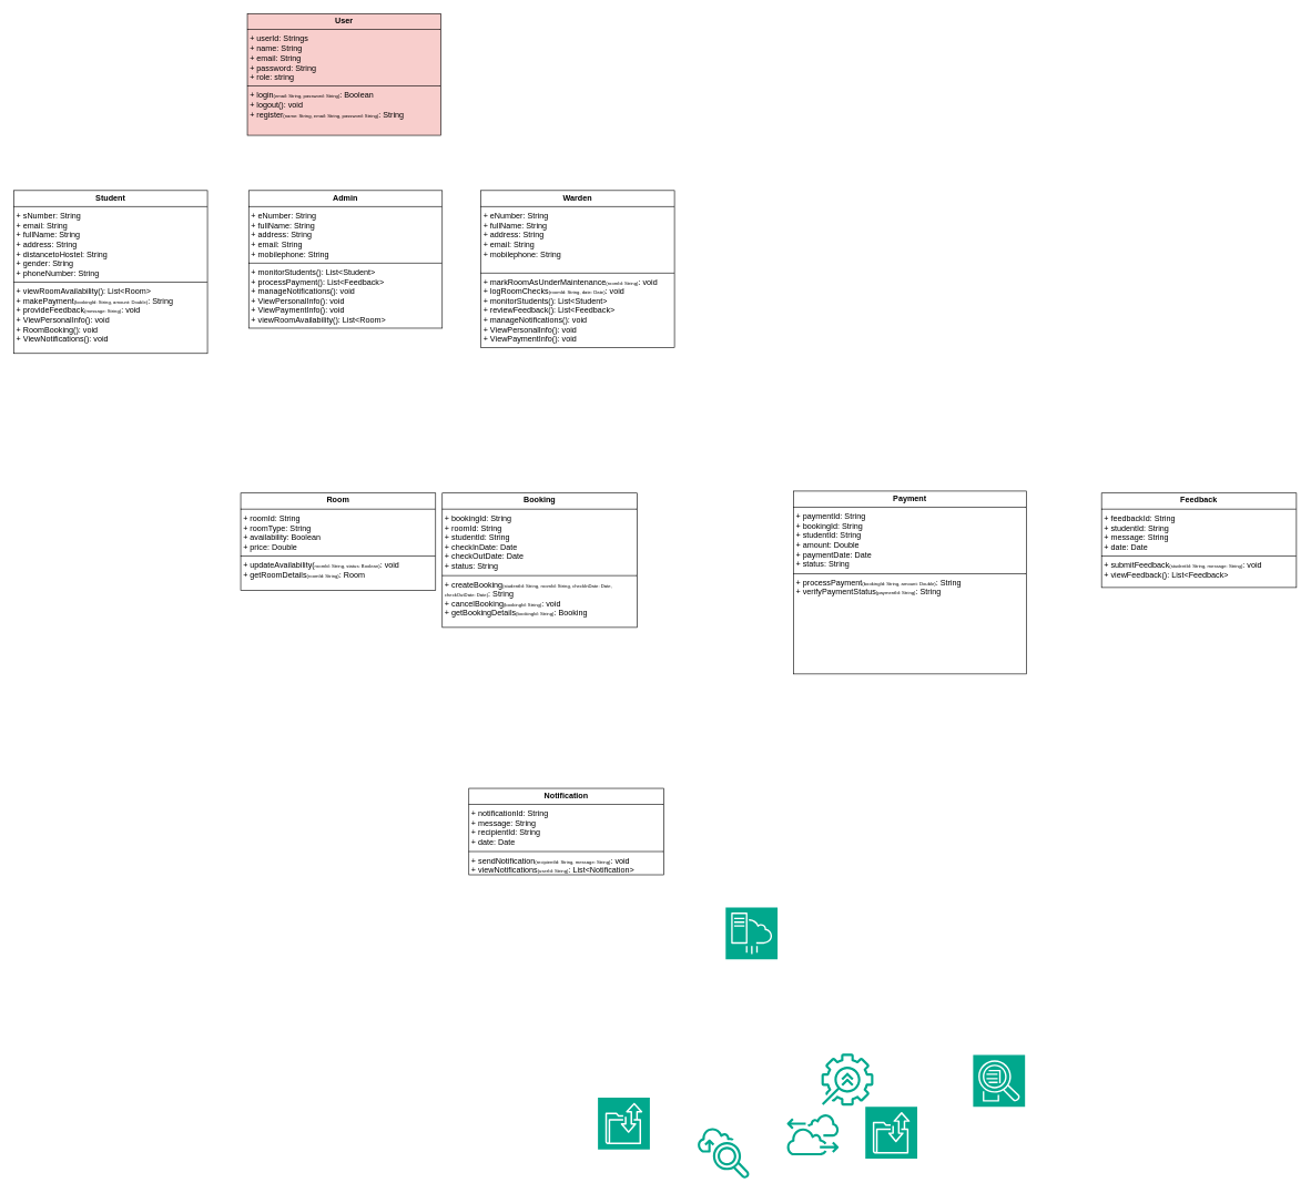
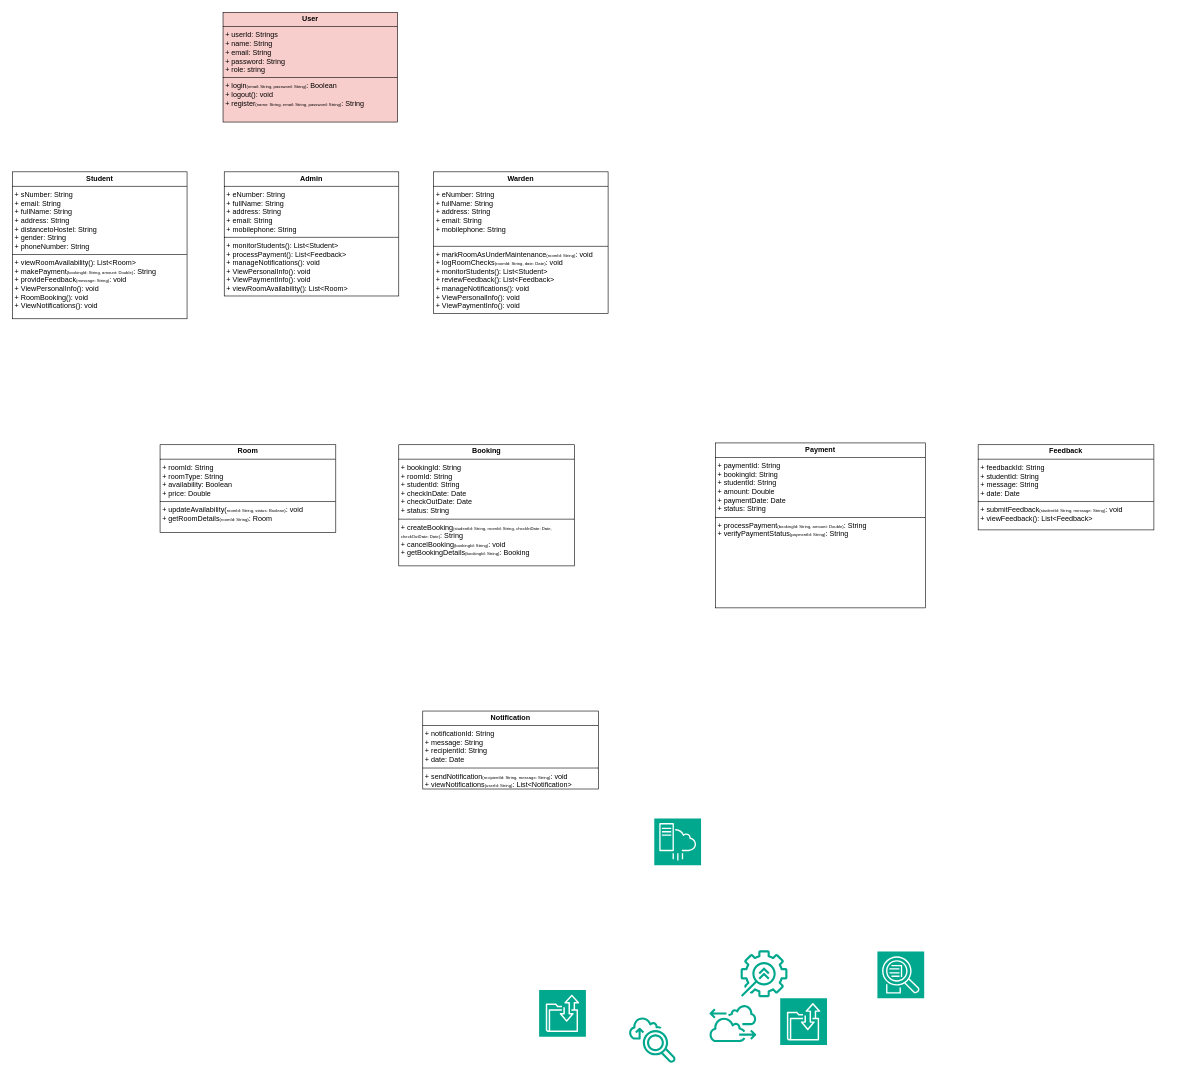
- <mxCell id="9" value="&lt;p style=&quot;margin:0px;margin-top:4px;text-align:center;&quot;&gt;&lt;b&gt;Feedback&lt;/b&gt;&lt;/p&gt;&lt;hr size=&quot;1&quot; style=&quot;border-style:solid;&quot;&gt;&lt;p style=&quot;margin:0px;margin-left:4px;&quot;&gt;+&amp;nbsp;feedbackId: String&amp;nbsp;&lt;/p&gt;&lt;p style=&quot;margin:0px;margin-left:4px;&quot;&gt;+ studentId: String&amp;nbsp;&lt;/p&gt;&lt;p style=&quot;margin:0px;margin-left:4px;&quot;&gt;+ message: String&amp;nbsp;&lt;/p&gt;&lt;p style=&quot;margin:0px;margin-left:4px;&quot;&gt;+ date: Date&lt;/p&gt;&lt;hr size=&quot;1&quot; style=&quot;border-style:solid;&quot;&gt;&lt;p style=&quot;margin:0px;margin-left:4px;&quot;&gt;+&amp;nbsp;submitFeedback&lt;font style=&quot;font-size: 7px;&quot;&gt;(studentId: String, message: String)&lt;/font&gt;: void&amp;nbsp;&lt;/p&gt;&lt;p style=&quot;margin:0px;margin-left:4px;&quot;&gt;+ viewFeedback(): List&amp;lt;Feedback&amp;gt;&lt;/p&gt;" style="verticalAlign=top;align=left;overflow=fill;html=1;whiteSpace=wrap;" parent="1" vertex="1"><mxGeometry x="1655" y="741" width="293" height="142" as="geometry" /></mxCell>
+ <mxCell id="9" value="&lt;p style=&quot;margin:0px;margin-top:4px;text-align:center;&quot;&gt;&lt;b&gt;Feedback&lt;/b&gt;&lt;/p&gt;&lt;hr size=&quot;1&quot; style=&quot;border-style:solid;&quot;&gt;&lt;p style=&quot;margin:0px;margin-left:4px;&quot;&gt;+&amp;nbsp;feedbackId: String&amp;nbsp;&lt;/p&gt;&lt;p style=&quot;margin:0px;margin-left:4px;&quot;&gt;+ studentId: String&amp;nbsp;&lt;/p&gt;&lt;p style=&quot;margin:0px;margin-left:4px;&quot;&gt;+ message: String&amp;nbsp;&lt;/p&gt;&lt;p style=&quot;margin:0px;margin-left:4px;&quot;&gt;+ date: Date&lt;/p&gt;&lt;hr size=&quot;1&quot; style=&quot;border-style:solid;&quot;&gt;&lt;p style=&quot;margin:0px;margin-left:4px;&quot;&gt;+&amp;nbsp;submitFeedback&lt;font style=&quot;font-size: 7px;&quot;&gt;(studentId: String, message: String)&lt;/font&gt;: void&amp;nbsp;&lt;/p&gt;&lt;p style=&quot;margin:0px;margin-left:4px;&quot;&gt;+ viewFeedback(): List&amp;lt;Feedback&amp;gt;&lt;/p&gt;" style="verticalAlign=top;align=left;overflow=fill;html=1;whiteSpace=wrap;" parent="1" vertex="1"><mxGeometry x="1630" y="741" width="293" height="142" as="geometry" /></mxCell>
- <mxCell id="6" value="&lt;p style=&quot;margin:0px;margin-top:4px;text-align:center;&quot;&gt;&lt;b&gt;Room&lt;/b&gt;&lt;/p&gt;&lt;hr size=&quot;1&quot; style=&quot;border-style:solid;&quot;&gt;&lt;p style=&quot;margin:0px;margin-left:4px;&quot;&gt;+ roomId: String&amp;nbsp;&lt;/p&gt;&lt;p style=&quot;margin:0px;margin-left:4px;&quot;&gt;+ roomType: String&amp;nbsp;&lt;/p&gt;&lt;p style=&quot;margin:0px;margin-left:4px;&quot;&gt;+ availability: Boolean&amp;nbsp;&lt;/p&gt;&lt;p style=&quot;margin:0px;margin-left:4px;&quot;&gt;+ price: Double&lt;br/&gt;&lt;/p&gt;&lt;hr size=&quot;1&quot; style=&quot;border-style:solid;&quot;&gt;&lt;p style=&quot;margin:0px;margin-left:4px;&quot;&gt;+&amp;nbsp;updateAvailability(&lt;font style=&quot;font-size: 7px;&quot;&gt;roomId: String, status: Boolean)&lt;/font&gt;: void&amp;nbsp;&amp;nbsp;&lt;/p&gt;&lt;p style=&quot;margin:0px;margin-left:4px;&quot;&gt;+ getRoomDetails&lt;font style=&quot;font-size: 7px;&quot;&gt;(roomId: String)&lt;/font&gt;: Room&lt;/p&gt;" style="verticalAlign=top;align=left;overflow=fill;html=1;whiteSpace=wrap;" parent="1" vertex="1"><mxGeometry x="361" y="741" width="293" height="146" as="geometry" /></mxCell>
+ <mxCell id="6" value="&lt;p style=&quot;margin:0px;margin-top:4px;text-align:center;&quot;&gt;&lt;b&gt;Room&lt;/b&gt;&lt;/p&gt;&lt;hr size=&quot;1&quot; style=&quot;border-style:solid;&quot;&gt;&lt;p style=&quot;margin:0px;margin-left:4px;&quot;&gt;+ roomId: String&amp;nbsp;&lt;/p&gt;&lt;p style=&quot;margin:0px;margin-left:4px;&quot;&gt;+ roomType: String&amp;nbsp;&lt;/p&gt;&lt;p style=&quot;margin:0px;margin-left:4px;&quot;&gt;+ availability: Boolean&amp;nbsp;&lt;/p&gt;&lt;p style=&quot;margin:0px;margin-left:4px;&quot;&gt;+ price: Double&lt;br/&gt;&lt;/p&gt;&lt;hr size=&quot;1&quot; style=&quot;border-style:solid;&quot;&gt;&lt;p style=&quot;margin:0px;margin-left:4px;&quot;&gt;+&amp;nbsp;updateAvailability(&lt;font style=&quot;font-size: 7px;&quot;&gt;roomId: String, status: Boolean)&lt;/font&gt;: void&amp;nbsp;&amp;nbsp;&lt;/p&gt;&lt;p style=&quot;margin:0px;margin-left:4px;&quot;&gt;+ getRoomDetails&lt;font style=&quot;font-size: 7px;&quot;&gt;(roomId: String)&lt;/font&gt;: Room&lt;/p&gt;" style="verticalAlign=top;align=left;overflow=fill;html=1;whiteSpace=wrap;" parent="1" vertex="1"><mxGeometry x="266" y="741" width="293" height="146" as="geometry" /></mxCell>
